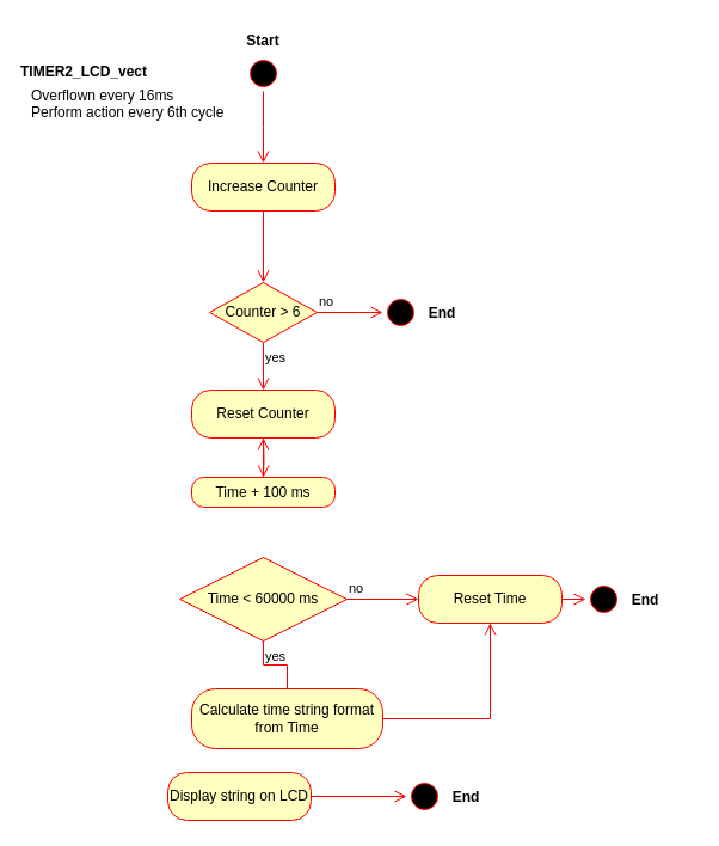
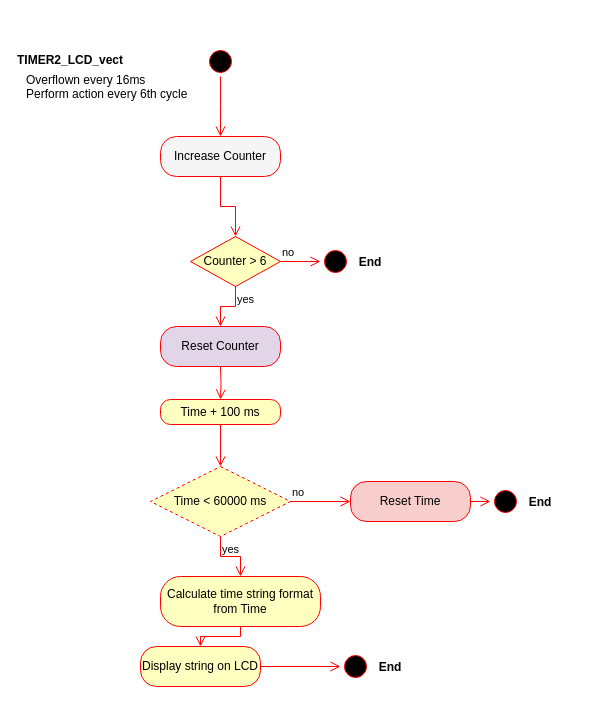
- <mxCell id="19" value="Start" style="text;align=center;fontStyle=1;verticalAlign=middle;spacingLeft=3;spacingRight=3;strokeColor=none;rotatable=0;points=[[0,0.5],[1,0.5]];portConstraint=eastwest;" vertex="1" parent="1"><mxGeometry x="180" y="20" width="80" height="26" as="geometry" /></mxCell>
- <mxCell id="2" value="Increase Counter" style="rounded=1;whiteSpace=wrap;html=1;arcSize=40;fontColor=#000000;fillColor=#ffffc0;strokeColor=#ff0000;" vertex="1" parent="1"><mxGeometry x="160" y="136" width="120" height="40" as="geometry" /></mxCell>
+ <mxCell id="2" value="Increase Counter" style="rounded=1;whiteSpace=wrap;html=1;arcSize=40;fontColor=#000000;fillColor=#f5f5f5;strokeColor=#ff0000;" vertex="1" parent="1"><mxGeometry x="160" y="136" width="120" height="40" as="geometry" /></mxCell>
- <mxCell id="6" value="Counter &amp;gt; 6" style="rhombus;whiteSpace=wrap;html=1;fillColor=#ffffc0;strokeColor=#ff0000;" vertex="1" parent="1"><mxGeometry x="175" y="236" width="90" height="50" as="geometry" /></mxCell>
+ <mxCell id="6" value="Counter &amp;gt; 6" style="rhombus;whiteSpace=wrap;html=1;fillColor=#ffffc0;strokeColor=#ff0000;" vertex="1" parent="1"><mxGeometry x="190" y="236" width="90" height="50" as="geometry" /></mxCell>
- <mxCell id="22" value="Reset Counter" style="rounded=1;whiteSpace=wrap;html=1;arcSize=40;fontColor=#000000;fillColor=#ffffc0;strokeColor=#ff0000;" vertex="1" parent="1"><mxGeometry x="160" y="326" width="120" height="40" as="geometry" /></mxCell>
+ <mxCell id="22" value="Reset Counter" style="rounded=1;whiteSpace=wrap;html=1;arcSize=40;fontColor=#000000;fillColor=#e1d5e7;strokeColor=#ff0000;" vertex="1" parent="1"><mxGeometry x="160" y="326" width="120" height="40" as="geometry" /></mxCell>
- <mxCell id="11" value="" style="edgeStyle=orthogonalEdgeStyle;html=1;verticalAlign=bottom;endArrow=open;endSize=8;strokeColor=#ff0000;rounded=0;" edge="1" source="10" parent="1" target="22"><mxGeometry relative="1" as="geometry"><mxPoint x="220" y="436" as="targetPoint" /></mxGeometry></mxCell>
+ <mxCell id="11" value="" style="edgeStyle=orthogonalEdgeStyle;html=1;verticalAlign=bottom;endArrow=open;endSize=8;strokeColor=#ff0000;rounded=0;entryX=0.5;entryY=0;entryDx=0;entryDy=0;" edge="1" source="10" parent="1" target="12"><mxGeometry relative="1" as="geometry"><mxPoint x="220" y="436" as="targetPoint" /></mxGeometry></mxCell>
- <mxCell id="12" value="Time &amp;lt; 60000 ms" style="rhombus;whiteSpace=wrap;html=1;fillColor=#ffffc0;strokeColor=#ff0000;" vertex="1" parent="1"><mxGeometry x="150" y="466" width="140" height="70" as="geometry" /></mxCell>
+ <mxCell id="12" value="Time &amp;lt; 60000 ms" style="rhombus;whiteSpace=wrap;html=1;fillColor=#ffffc0;strokeColor=#ff0000;dashed=1;" vertex="1" parent="1"><mxGeometry x="150" y="466" width="140" height="70" as="geometry" /></mxCell>
- <mxCell id="9" value="Reset Time" style="rounded=1;whiteSpace=wrap;html=1;arcSize=40;fontColor=#000000;fillColor=#ffffc0;strokeColor=#ff0000;" vertex="1" parent="1"><mxGeometry x="350" y="481" width="120" height="40" as="geometry" /></mxCell>
+ <mxCell id="9" value="Reset Time" style="rounded=1;whiteSpace=wrap;html=1;arcSize=40;fontColor=#000000;fillColor=#f8cecc;strokeColor=#ff0000;" vertex="1" parent="1"><mxGeometry x="350" y="481" width="120" height="40" as="geometry" /></mxCell>
- <mxCell id="13" value="yes" style="edgeStyle=orthogonalEdgeStyle;html=1;align=left;verticalAlign=top;endArrow=none;endSize=8;strokeColor=#ff0000;rounded=0;exitX=0.5;exitY=1;exitDx=0;exitDy=0;entryX=0.5;entryY=0;entryDx=0;entryDy=0;" edge="1" parent="1" source="12" target="14"><mxGeometry x="-1" relative="1" as="geometry"><mxPoint x="220" y="576" as="targetPoint" /><mxPoint x="170" y="536" as="sourcePoint" /><Array as="points" /></mxGeometry></mxCell>
+ <mxCell id="13" value="yes" style="edgeStyle=orthogonalEdgeStyle;html=1;align=left;verticalAlign=top;endArrow=open;endSize=8;strokeColor=#ff0000;rounded=0;exitX=0.5;exitY=1;exitDx=0;exitDy=0;entryX=0.5;entryY=0;entryDx=0;entryDy=0;" edge="1" parent="1" source="12" target="14"><mxGeometry x="-1" relative="1" as="geometry"><mxPoint x="220" y="576" as="targetPoint" /><mxPoint x="170" y="536" as="sourcePoint" /><Array as="points" /></mxGeometry></mxCell>
- <mxCell id="15" value="" style="edgeStyle=orthogonalEdgeStyle;html=1;verticalAlign=bottom;endArrow=open;endSize=8;strokeColor=#ff0000;rounded=0;" edge="1" source="14" parent="1" target="9"><mxGeometry relative="1" as="geometry"><mxPoint x="220" y="676" as="targetPoint" /></mxGeometry></mxCell>
+ <mxCell id="15" value="" style="edgeStyle=orthogonalEdgeStyle;html=1;verticalAlign=bottom;endArrow=open;endSize=8;strokeColor=#ff0000;rounded=0;entryX=0.5;entryY=0;entryDx=0;entryDy=0;" edge="1" source="14" parent="1" target="16"><mxGeometry relative="1" as="geometry"><mxPoint x="220" y="676" as="targetPoint" /></mxGeometry></mxCell>
